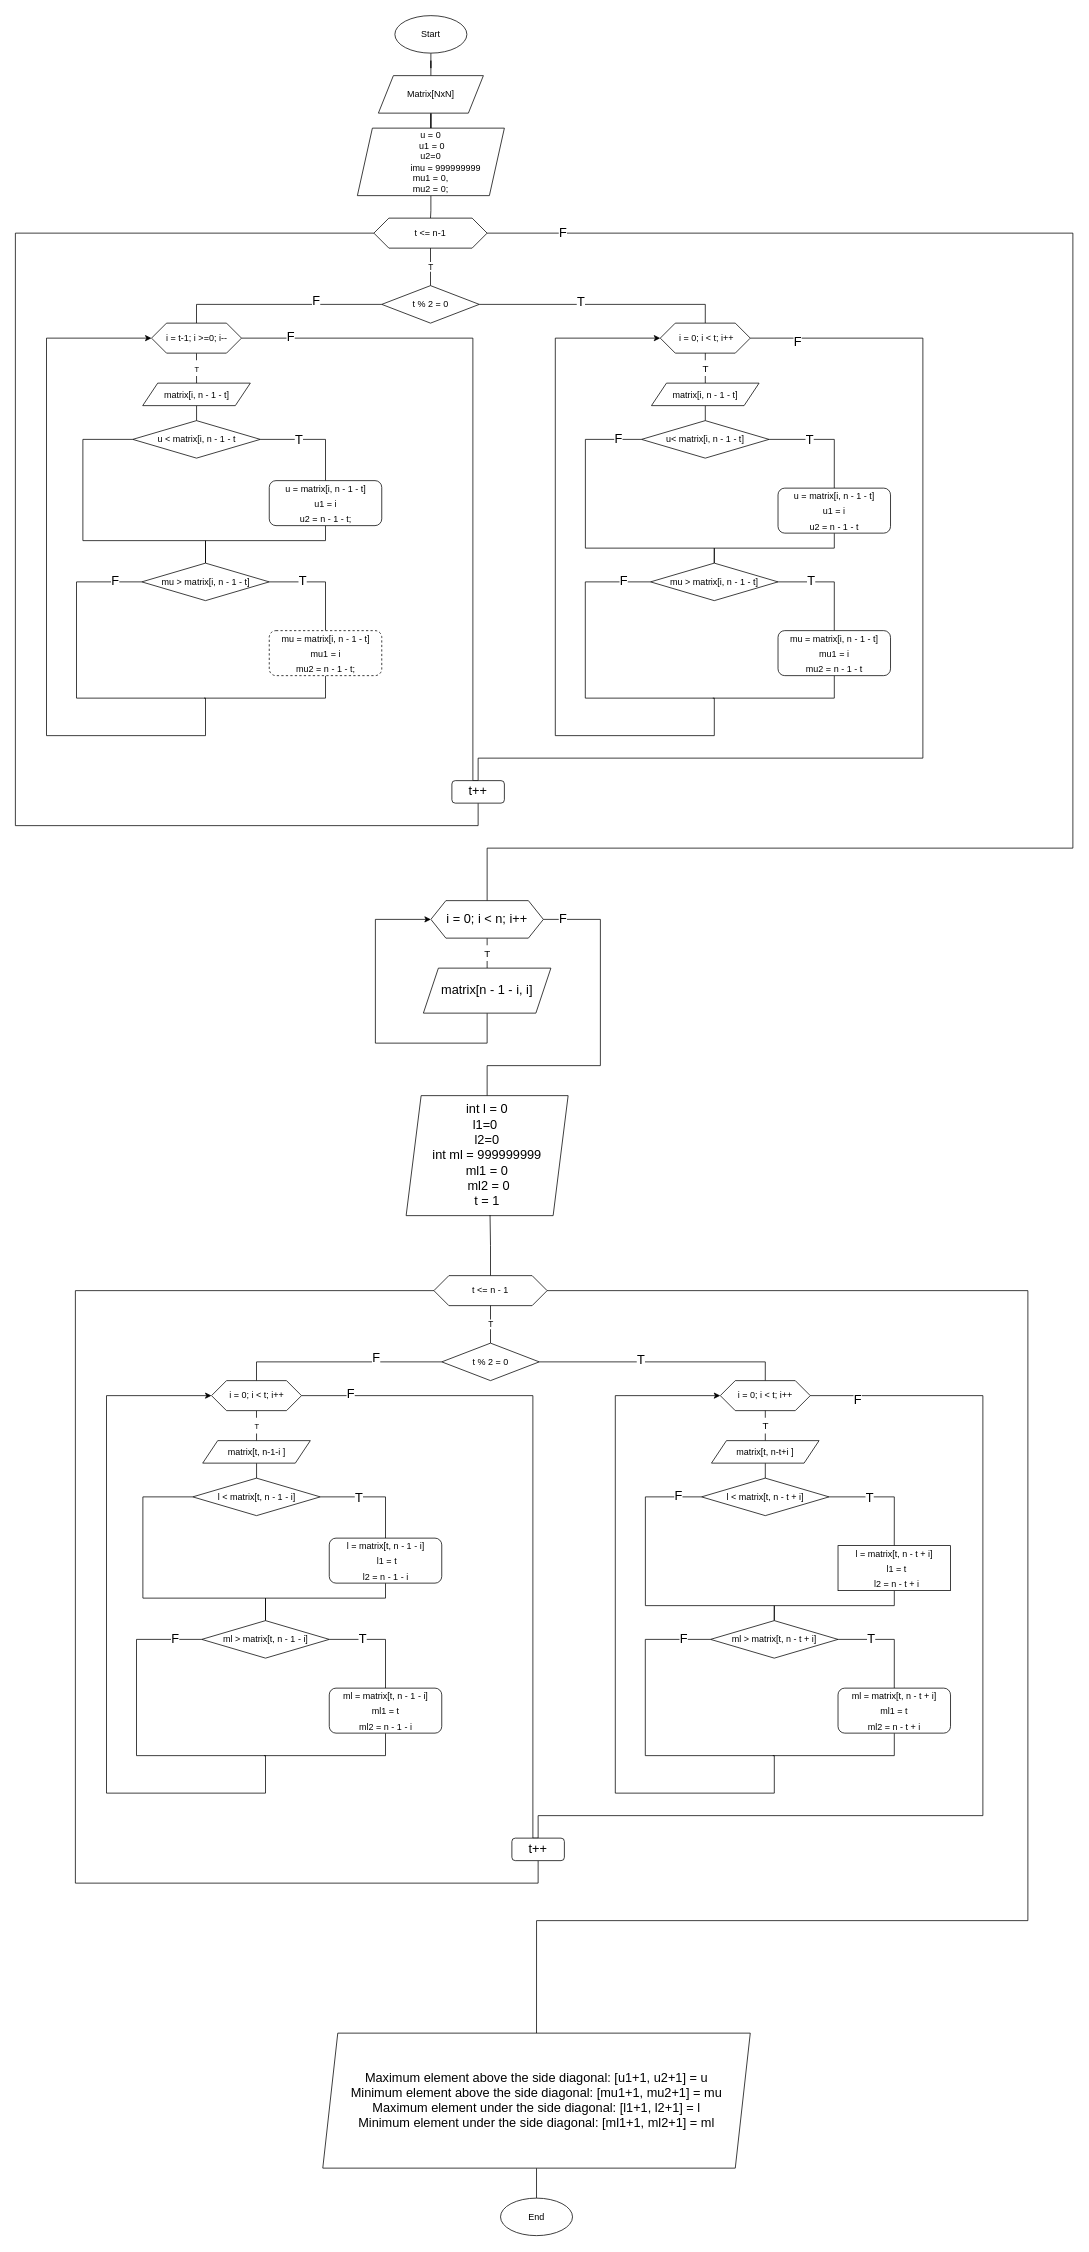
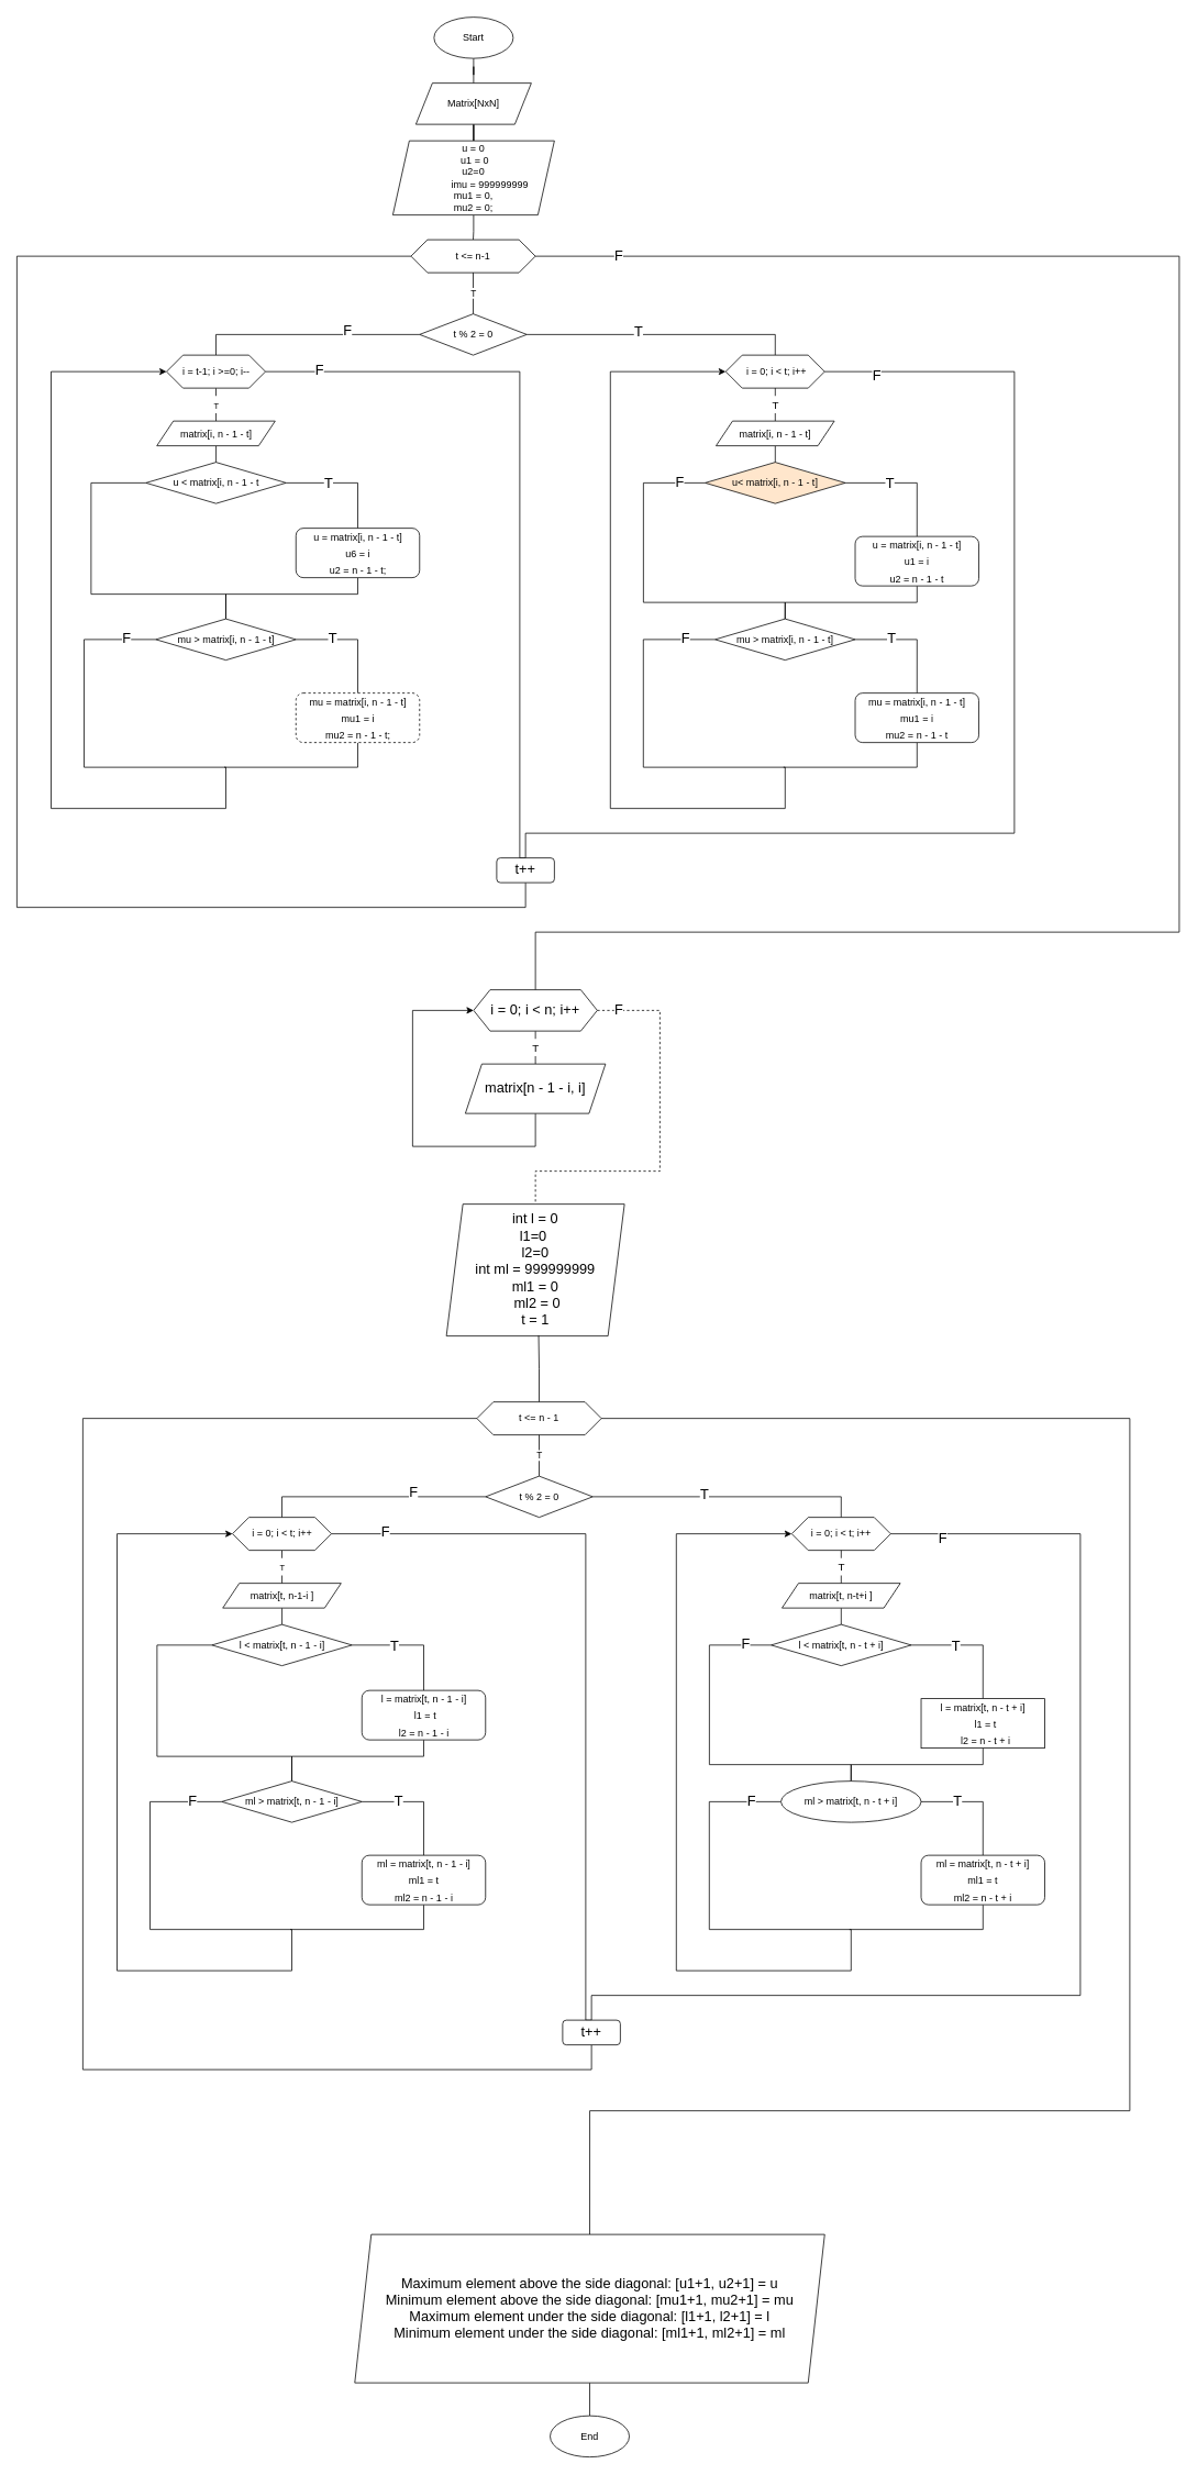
- <mxCell id="23" value="u&amp;lt; matrix[i, n - 1 - t]" style="rhombus;whiteSpace=wrap;html=1;" parent="1" vertex="1"><mxGeometry x="854.86" y="560" width="170" height="50" as="geometry" /></mxCell>
+ <mxCell id="23" value="u&amp;lt; matrix[i, n - 1 - t]" style="rhombus;whiteSpace=wrap;html=1;fillColor=#ffe6cc;" parent="1" vertex="1"><mxGeometry x="854.86" y="560" width="170" height="50" as="geometry" /></mxCell>
- <mxCell id="40" value="&lt;div&gt;&lt;span style=&quot;font-size: 12px&quot;&gt;u = matrix[i, n - 1 - t]&lt;/span&gt;&lt;/div&gt;&lt;div&gt;&lt;span style=&quot;font-size: 12px&quot;&gt;u1 = i&lt;/span&gt;&lt;/div&gt;&lt;div&gt;&lt;span style=&quot;font-size: 12px&quot;&gt;u2 = n - 1 - t;&lt;/span&gt;&lt;/div&gt;" style="rounded=1;whiteSpace=wrap;html=1;fontSize=17;" parent="1" vertex="1"><mxGeometry x="358.5" y="640" width="150" height="60" as="geometry" /></mxCell>
+ <mxCell id="40" value="&lt;div&gt;&lt;span style=&quot;font-size: 12px&quot;&gt;u = matrix[i, n - 1 - t]&lt;/span&gt;&lt;/div&gt;&lt;div&gt;&lt;span style=&quot;font-size: 12px&quot;&gt;u6 = i&lt;/span&gt;&lt;/div&gt;&lt;div&gt;&lt;span style=&quot;font-size: 12px&quot;&gt;u2 = n - 1 - t;&lt;/span&gt;&lt;/div&gt;" style="rounded=1;whiteSpace=wrap;html=1;fontSize=17;" parent="1" vertex="1"><mxGeometry x="358.5" y="640" width="150" height="60" as="geometry" /></mxCell>
- <mxCell id="52" value="F" style="edgeStyle=orthogonalEdgeStyle;rounded=0;orthogonalLoop=1;jettySize=auto;html=1;entryX=0.5;entryY=0;entryDx=0;entryDy=0;fontSize=17;endArrow=none;endFill=0;" parent="1" source="53" target="56" edge="1"><mxGeometry x="-0.887" relative="1" as="geometry"><Array as="points"><mxPoint x="800" y="1225" /><mxPoint x="800" y="1420" /><mxPoint x="649" y="1420" /></Array><mxPoint as="offset" /></mxGeometry></mxCell>
+ <mxCell id="52" value="F" style="edgeStyle=orthogonalEdgeStyle;rounded=0;orthogonalLoop=1;jettySize=auto;html=1;entryX=0.5;entryY=0;entryDx=0;entryDy=0;fontSize=17;endArrow=none;endFill=0;dashed=1;" parent="1" source="53" target="56" edge="1"><mxGeometry x="-0.887" relative="1" as="geometry"><Array as="points"><mxPoint x="800" y="1225" /><mxPoint x="800" y="1420" /><mxPoint x="649" y="1420" /></Array><mxPoint as="offset" /></mxGeometry></mxCell>
- <mxCell id="79" value="ml &amp;gt; matrix[t, n - t + i]" style="rhombus;whiteSpace=wrap;html=1;" parent="1" vertex="1"><mxGeometry x="946.86" y="2160" width="170" height="50" as="geometry" /></mxCell>
+ <mxCell id="79" value="ml &amp;gt; matrix[t, n - t + i]" style="ellipse;whiteSpace=wrap;html=1;" parent="1" vertex="1"><mxGeometry x="946.86" y="2160" width="170" height="50" as="geometry" /></mxCell>
